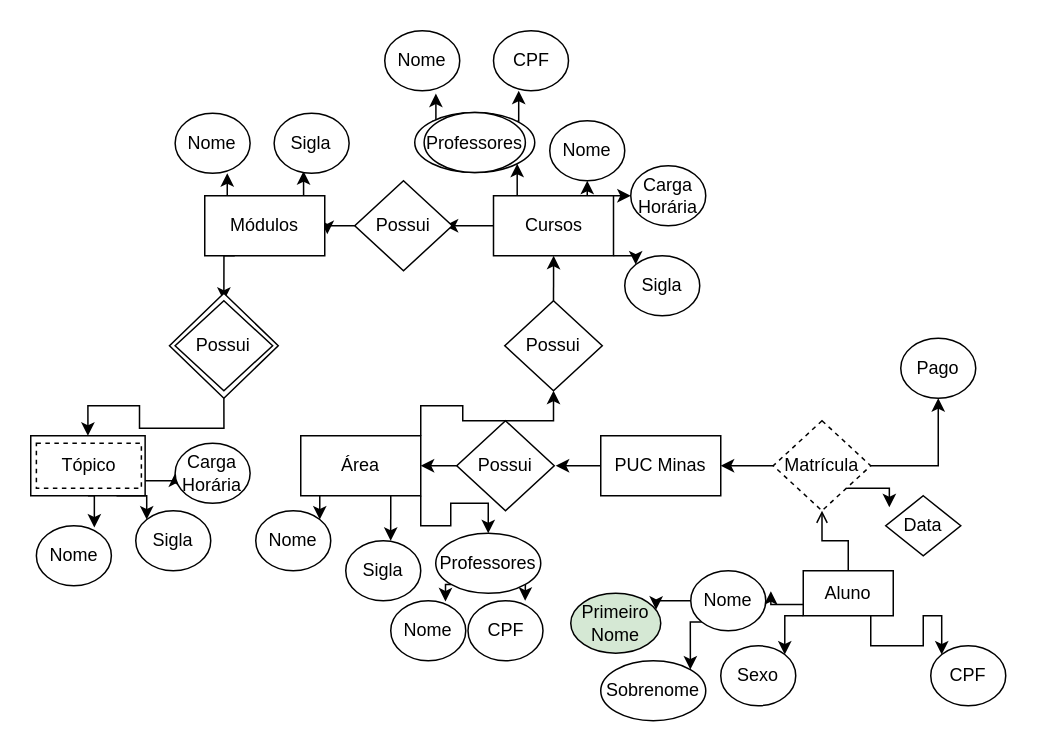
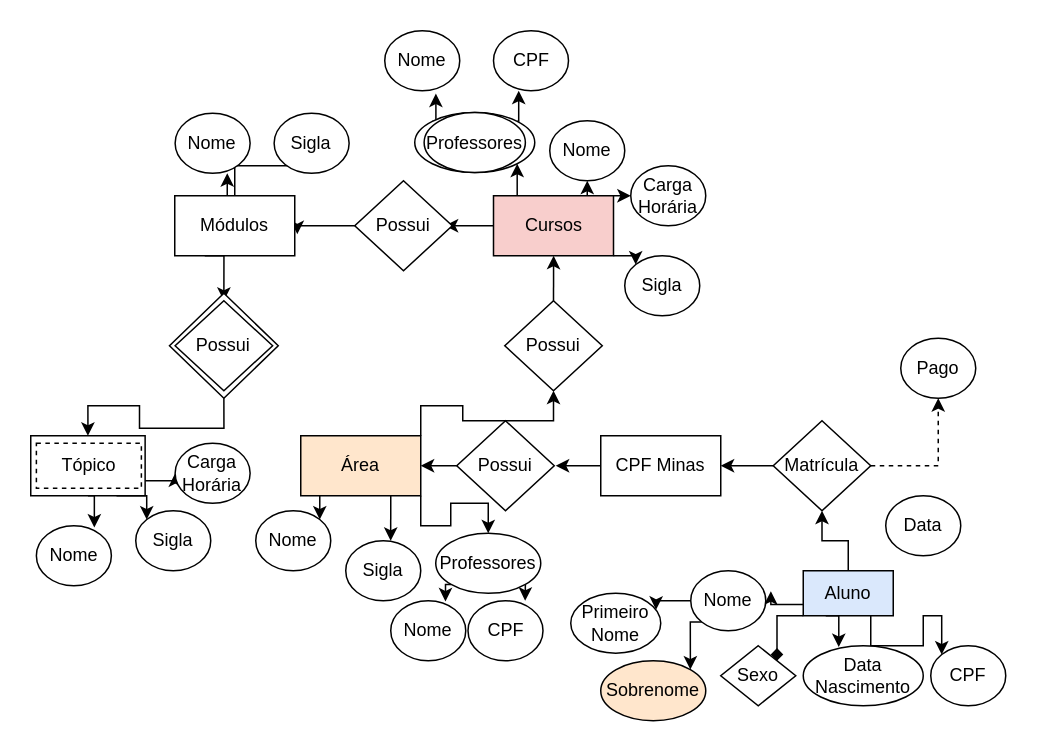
- <mxCell id="51" value="Módulos" style="rounded=0;whiteSpace=wrap;html=1;" vertex="1" parent="1"><mxGeometry x="136" y="130" width="80" height="40" as="geometry" /></mxCell>
+ <mxCell id="51" value="Módulos" style="rounded=0;whiteSpace=wrap;html=1;" vertex="1" parent="1"><mxGeometry x="116" y="130" width="80" height="40" as="geometry" /></mxCell>
- <mxCell id="45" value="Cursos" style="rounded=0;whiteSpace=wrap;html=1;" vertex="1" parent="1"><mxGeometry x="328.5" y="130" width="80" height="40" as="geometry" /></mxCell>
+ <mxCell id="45" value="Cursos" style="rounded=0;whiteSpace=wrap;html=1;fillColor=#f8cecc;" vertex="1" parent="1"><mxGeometry x="328.5" y="130" width="80" height="40" as="geometry" /></mxCell>
- <mxCell id="30" value="Área" style="rounded=0;whiteSpace=wrap;html=1;" vertex="1" parent="1"><mxGeometry x="200" y="290" width="80" height="40" as="geometry" /></mxCell>
+ <mxCell id="30" value="Área" style="rounded=0;whiteSpace=wrap;html=1;fillColor=#ffe6cc;" vertex="1" parent="1"><mxGeometry x="200" y="290" width="80" height="40" as="geometry" /></mxCell>
- <mxCell id="23" value="PUC Minas" style="rounded=0;whiteSpace=wrap;html=1;" vertex="1" parent="1"><mxGeometry x="400" y="290" width="80" height="40" as="geometry" /></mxCell>
+ <mxCell id="23" value="CPF Minas" style="rounded=0;whiteSpace=wrap;html=1;" vertex="1" parent="1"><mxGeometry x="400" y="290" width="80" height="40" as="geometry" /></mxCell>
- <mxCell id="19" value="Matrícula" style="rhombus;whiteSpace=wrap;html=1;dashed=1;" vertex="1" parent="1"><mxGeometry x="515" y="280" width="65" height="60" as="geometry" /></mxCell>
+ <mxCell id="19" value="Matrícula" style="rhombus;whiteSpace=wrap;html=1;" vertex="1" parent="1"><mxGeometry x="515" y="280" width="65" height="60" as="geometry" /></mxCell>
- <mxCell id="16" style="edgeStyle=orthogonalEdgeStyle;rounded=0;orthogonalLoop=1;jettySize=auto;html=1;exitX=1;exitY=0.5;exitDx=0;exitDy=0;" edge="1" parent="1" source="19" target="21"><mxGeometry relative="1" as="geometry" /></mxCell>
+ <mxCell id="16" style="edgeStyle=orthogonalEdgeStyle;rounded=0;orthogonalLoop=1;jettySize=auto;html=1;exitX=1;exitY=0.5;exitDx=0;exitDy=0;dashed=1;" edge="1" parent="1" source="19" target="21"><mxGeometry relative="1" as="geometry" /></mxCell>
- <mxCell id="17" style="edgeStyle=orthogonalEdgeStyle;rounded=0;orthogonalLoop=1;jettySize=auto;html=1;exitX=1;exitY=1;exitDx=0;exitDy=0;entryX=0.048;entryY=0.193;entryDx=0;entryDy=0;entryPerimeter=0;" edge="1" parent="1" source="19" target="20"><mxGeometry relative="1" as="geometry" /></mxCell>
- <mxCell id="6" style="edgeStyle=orthogonalEdgeStyle;rounded=0;orthogonalLoop=1;jettySize=auto;html=1;exitX=0.5;exitY=0;exitDx=0;exitDy=0;entryX=0.5;entryY=1;entryDx=0;entryDy=0;endArrow=open;" edge="1" parent="1" source="7" target="19"><mxGeometry relative="1" as="geometry" /></mxCell>
+ <mxCell id="6" style="edgeStyle=orthogonalEdgeStyle;rounded=0;orthogonalLoop=1;jettySize=auto;html=1;exitX=0.5;exitY=0;exitDx=0;exitDy=0;entryX=0.5;entryY=1;entryDx=0;entryDy=0;" edge="1" parent="1" source="7" target="19"><mxGeometry relative="1" as="geometry" /></mxCell>
- <mxCell id="20" value="Data" style="rhombus;whiteSpace=wrap;html=1;" vertex="1" parent="1"><mxGeometry x="590" y="330" width="50" height="40" as="geometry" /></mxCell>
+ <mxCell id="20" value="Data" style="ellipse;whiteSpace=wrap;html=1;" vertex="1" parent="1"><mxGeometry x="590" y="330" width="50" height="40" as="geometry" /></mxCell>
- <mxCell id="7" value="Aluno" style="rounded=0;whiteSpace=wrap;html=1;" vertex="1" parent="1"><mxGeometry x="535" y="380" width="60" height="30" as="geometry" /></mxCell>
+ <mxCell id="7" value="Aluno" style="rounded=0;whiteSpace=wrap;html=1;fillColor=#dae8fc;" vertex="1" parent="1"><mxGeometry x="535" y="380" width="60" height="30" as="geometry" /></mxCell>
- <mxCell id="14" value="Primeiro Nome" style="ellipse;whiteSpace=wrap;html=1;fillColor=#d5e8d4;" vertex="1" parent="1"><mxGeometry x="380" y="395" width="60" height="40" as="geometry" /></mxCell>
+ <mxCell id="14" value="Primeiro Nome" style="ellipse;whiteSpace=wrap;html=1;" vertex="1" parent="1"><mxGeometry x="380" y="395" width="60" height="40" as="geometry" /></mxCell>
+ <mxCell id="3" style="edgeStyle=orthogonalEdgeStyle;rounded=0;orthogonalLoop=1;jettySize=auto;html=1;exitX=0.25;exitY=1;exitDx=0;exitDy=0;entryX=0.296;entryY=0.021;entryDx=0;entryDy=0;entryPerimeter=0;" edge="1" parent="1" source="7" target="9"><mxGeometry relative="1" as="geometry" /></mxCell>
- <mxCell id="5" style="edgeStyle=orthogonalEdgeStyle;rounded=0;orthogonalLoop=1;jettySize=auto;html=1;exitX=0;exitY=1;exitDx=0;exitDy=0;entryX=1;entryY=0;entryDx=0;entryDy=0;" edge="1" parent="1" source="7" target="8"><mxGeometry relative="1" as="geometry" /></mxCell>
+ <mxCell id="5" style="edgeStyle=orthogonalEdgeStyle;rounded=0;orthogonalLoop=1;jettySize=auto;html=1;exitX=0;exitY=1;exitDx=0;exitDy=0;entryX=1;entryY=0;entryDx=0;entryDy=0;endArrow=diamond;" edge="1" parent="1" source="7" target="8"><mxGeometry relative="1" as="geometry" /></mxCell>
- <mxCell id="8" value="Sexo" style="ellipse;whiteSpace=wrap;html=1;" vertex="1" parent="1"><mxGeometry x="480" y="430" width="50" height="40" as="geometry" /></mxCell>
+ <mxCell id="8" value="Sexo" style="rhombus;whiteSpace=wrap;html=1;" vertex="1" parent="1"><mxGeometry x="480" y="430" width="50" height="40" as="geometry" /></mxCell>
+ <mxCell id="9" value="Data Nascimento" style="ellipse;whiteSpace=wrap;html=1;" vertex="1" parent="1"><mxGeometry x="535" y="430" width="80" height="40" as="geometry" /></mxCell>
- <mxCell id="15" value="Sobrenome" style="ellipse;whiteSpace=wrap;html=1;" vertex="1" parent="1"><mxGeometry x="400" y="440" width="70" height="40" as="geometry" /></mxCell>
+ <mxCell id="15" value="Sobrenome" style="ellipse;whiteSpace=wrap;html=1;fillColor=#ffe6cc;" vertex="1" parent="1"><mxGeometry x="400" y="440" width="70" height="40" as="geometry" /></mxCell>
